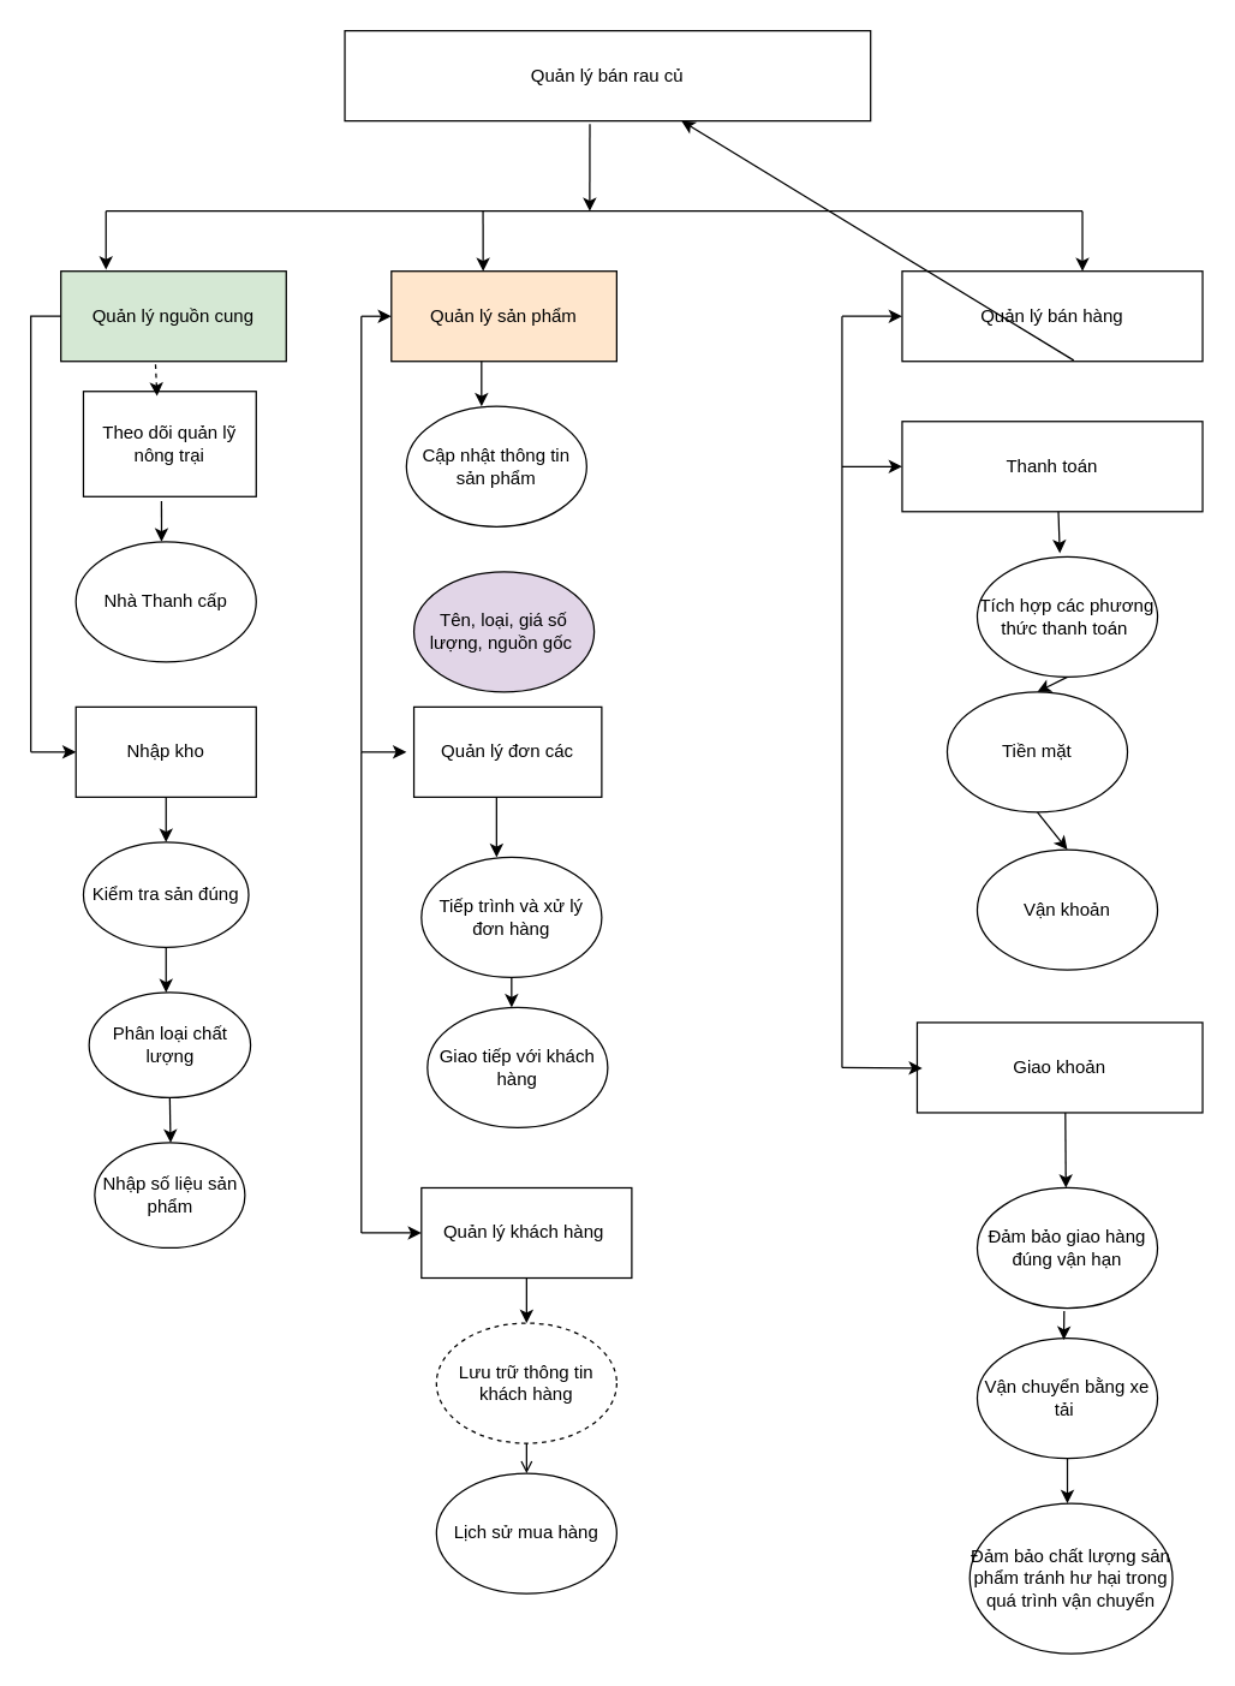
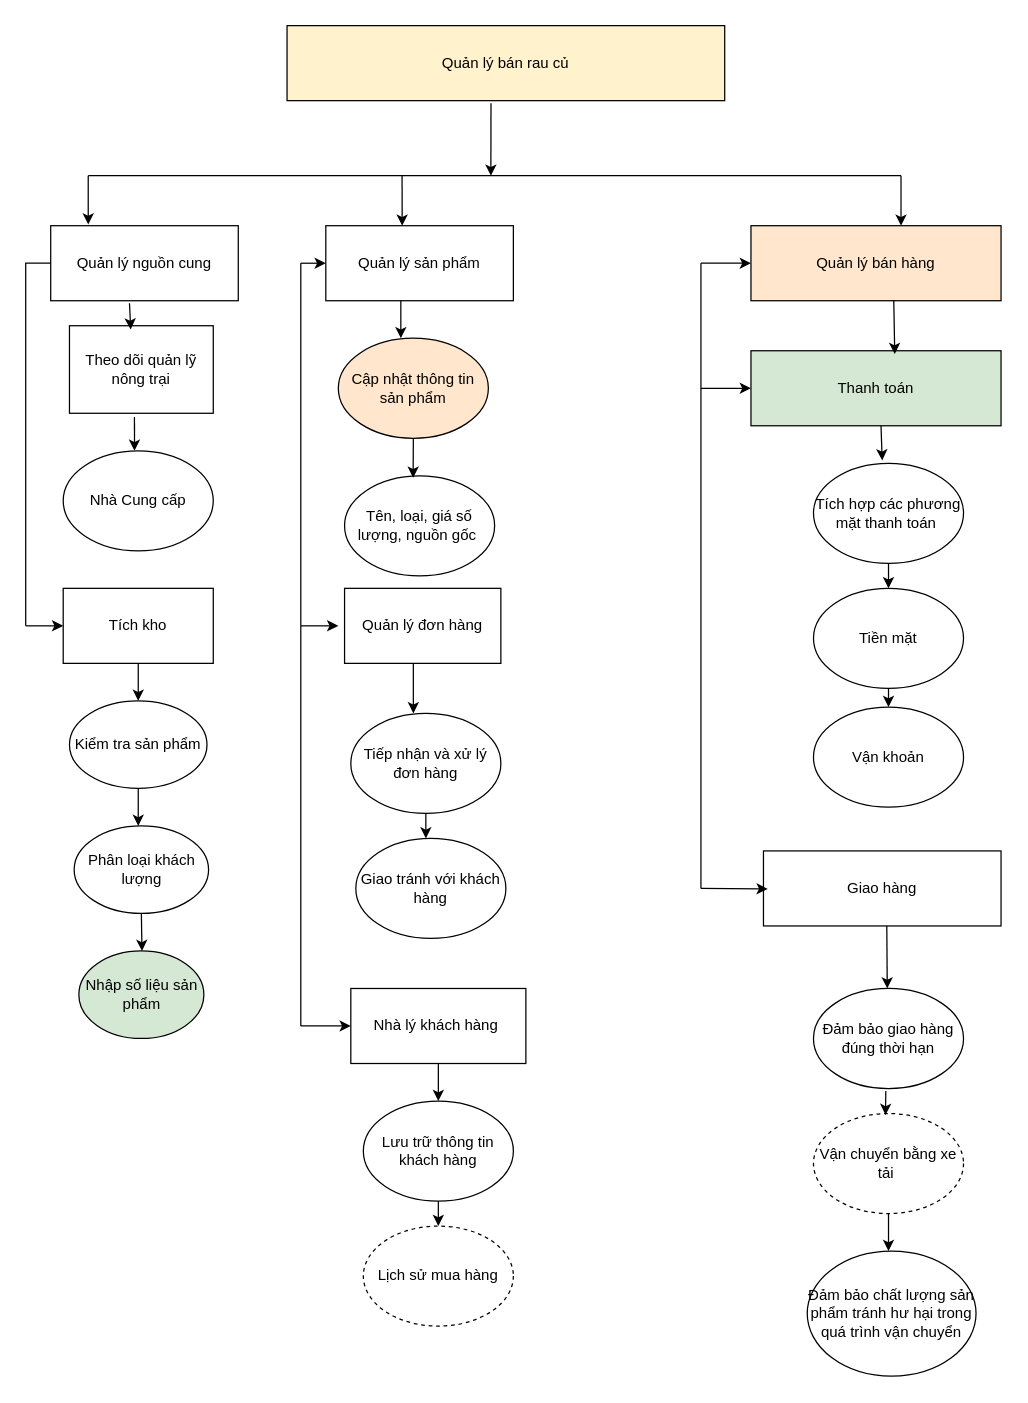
- <mxCell id="2" value="Quản lý bán rau củ" style="rounded=0;whiteSpace=wrap;html=1;" vertex="1" parent="1"><mxGeometry x="229" y="20" width="350" height="60" as="geometry" /></mxCell>
+ <mxCell id="2" value="Quản lý bán rau củ" style="rounded=0;whiteSpace=wrap;html=1;fillColor=#fff2cc;" vertex="1" parent="1"><mxGeometry x="229" y="20" width="350" height="60" as="geometry" /></mxCell>
- <mxCell id="44" value="" style="endArrow=classic;html=1;rounded=0;exitX=0.571;exitY=0.989;exitDx=0;exitDy=0;exitPerimeter=0;" edge="1" parent="1" source="8" target="2"><mxGeometry width="50" height="50" relative="1" as="geometry"><mxPoint x="570" y="290" as="sourcePoint" /><mxPoint x="620" y="240" as="targetPoint" /></mxGeometry></mxCell>
+ <mxCell id="44" value="" style="endArrow=classic;html=1;rounded=0;exitX=0.571;exitY=0.989;exitDx=0;exitDy=0;exitPerimeter=0;entryX=0.575;entryY=0.044;entryDx=0;entryDy=0;entryPerimeter=0;" edge="1" parent="1" source="8" target="43"><mxGeometry width="50" height="50" relative="1" as="geometry"><mxPoint x="570" y="290" as="sourcePoint" /><mxPoint x="620" y="240" as="targetPoint" /></mxGeometry></mxCell>
- <mxCell id="4" value="Quản lý nguồn cung" style="rounded=0;whiteSpace=wrap;html=1;fillColor=#d5e8d4;" vertex="1" parent="1"><mxGeometry x="40" y="180" width="150" height="60" as="geometry" /></mxCell>
+ <mxCell id="4" value="Quản lý nguồn cung" style="rounded=0;whiteSpace=wrap;html=1;" vertex="1" parent="1"><mxGeometry x="40" y="180" width="150" height="60" as="geometry" /></mxCell>
- <mxCell id="22" value="Quản lý sản phẩm" style="rounded=0;whiteSpace=wrap;html=1;fillColor=#ffe6cc;" vertex="1" parent="1"><mxGeometry x="260" y="180" width="150" height="60" as="geometry" /></mxCell>
+ <mxCell id="22" value="Quản lý sản phẩm" style="rounded=0;whiteSpace=wrap;html=1;" vertex="1" parent="1"><mxGeometry x="260" y="180" width="150" height="60" as="geometry" /></mxCell>
- <mxCell id="8" value="Quản lý bán hàng" style="rounded=0;whiteSpace=wrap;html=1;" vertex="1" parent="1"><mxGeometry x="600" y="180" width="200" height="60" as="geometry" /></mxCell>
+ <mxCell id="8" value="Quản lý bán hàng" style="rounded=0;whiteSpace=wrap;html=1;fillColor=#ffe6cc;" vertex="1" parent="1"><mxGeometry x="600" y="180" width="200" height="60" as="geometry" /></mxCell>
- <mxCell id="11" value="" style="endArrow=classic;html=1;rounded=0;exitX=0.42;exitY=1.033;exitDx=0;exitDy=0;exitPerimeter=0;entryX=0.426;entryY=0.043;entryDx=0;entryDy=0;entryPerimeter=0;dashed=1;" edge="1" parent="1" source="4" target="10"><mxGeometry width="50" height="50" relative="1" as="geometry"><mxPoint x="380" y="400" as="sourcePoint" /><mxPoint x="430" y="350" as="targetPoint" /></mxGeometry></mxCell>
+ <mxCell id="11" value="" style="endArrow=classic;html=1;rounded=0;exitX=0.42;exitY=1.033;exitDx=0;exitDy=0;exitPerimeter=0;entryX=0.426;entryY=0.043;entryDx=0;entryDy=0;entryPerimeter=0;" edge="1" parent="1" source="4" target="10"><mxGeometry width="50" height="50" relative="1" as="geometry"><mxPoint x="380" y="400" as="sourcePoint" /><mxPoint x="430" y="350" as="targetPoint" /></mxGeometry></mxCell>
- <mxCell id="25" value="Cập nhật thông tin sản phẩm" style="ellipse;whiteSpace=wrap;html=1;" vertex="1" parent="1"><mxGeometry x="270" y="270" width="120" height="80" as="geometry" /></mxCell>
+ <mxCell id="25" value="Cập nhật thông tin sản phẩm" style="ellipse;whiteSpace=wrap;html=1;fillColor=#ffe6cc;" vertex="1" parent="1"><mxGeometry x="270" y="270" width="120" height="80" as="geometry" /></mxCell>
- <mxCell id="43" value="Thanh toán" style="rounded=0;whiteSpace=wrap;html=1;" vertex="1" parent="1"><mxGeometry x="600" y="280" width="200" height="60" as="geometry" /></mxCell>
+ <mxCell id="43" value="Thanh toán" style="rounded=0;whiteSpace=wrap;html=1;fillColor=#d5e8d4;" vertex="1" parent="1"><mxGeometry x="600" y="280" width="200" height="60" as="geometry" /></mxCell>
+ <mxCell id="27" value="" style="endArrow=classic;html=1;rounded=0;exitX=0.5;exitY=1;exitDx=0;exitDy=0;entryX=0.457;entryY=0.02;entryDx=0;entryDy=0;entryPerimeter=0;" edge="1" parent="1" source="25" target="26"><mxGeometry width="50" height="50" relative="1" as="geometry"><mxPoint x="350" y="430" as="sourcePoint" /><mxPoint x="400" y="380" as="targetPoint" /></mxGeometry></mxCell>
- <mxCell id="13" value="Nhà Thanh cấp" style="ellipse;whiteSpace=wrap;html=1;" vertex="1" parent="1"><mxGeometry x="50" y="360" width="120" height="80" as="geometry" /></mxCell>
+ <mxCell id="13" value="Nhà Cung cấp" style="ellipse;whiteSpace=wrap;html=1;" vertex="1" parent="1"><mxGeometry x="50" y="360" width="120" height="80" as="geometry" /></mxCell>
- <mxCell id="45" value="Tích hợp các phương thức thanh toán&amp;nbsp;" style="ellipse;whiteSpace=wrap;html=1;" vertex="1" parent="1"><mxGeometry x="650" y="370" width="120" height="80" as="geometry" /></mxCell>
+ <mxCell id="45" value="Tích hợp các phương mặt thanh toán&amp;nbsp;" style="ellipse;whiteSpace=wrap;html=1;" vertex="1" parent="1"><mxGeometry x="650" y="370" width="120" height="80" as="geometry" /></mxCell>
- <mxCell id="26" value="Tên, loại, giá số lượng, nguồn gốc&amp;nbsp;" style="ellipse;whiteSpace=wrap;html=1;fillColor=#e1d5e7;" vertex="1" parent="1"><mxGeometry x="275" y="380" width="120" height="80" as="geometry" /></mxCell>
+ <mxCell id="26" value="Tên, loại, giá số lượng, nguồn gốc&amp;nbsp;" style="ellipse;whiteSpace=wrap;html=1;" vertex="1" parent="1"><mxGeometry x="275" y="380" width="120" height="80" as="geometry" /></mxCell>
- <mxCell id="15" value="Nhập kho" style="rounded=0;whiteSpace=wrap;html=1;" vertex="1" parent="1"><mxGeometry x="50" y="470" width="120" height="60" as="geometry" /></mxCell>
+ <mxCell id="15" value="Tích kho" style="rounded=0;whiteSpace=wrap;html=1;" vertex="1" parent="1"><mxGeometry x="50" y="470" width="120" height="60" as="geometry" /></mxCell>
- <mxCell id="30" value="Quản lý đơn các" style="rounded=0;whiteSpace=wrap;html=1;" vertex="1" parent="1"><mxGeometry x="275" y="470" width="125" height="60" as="geometry" /></mxCell>
+ <mxCell id="30" value="Quản lý đơn hàng" style="rounded=0;whiteSpace=wrap;html=1;" vertex="1" parent="1"><mxGeometry x="275" y="470" width="125" height="60" as="geometry" /></mxCell>
- <mxCell id="47" value="Tiền mặt" style="ellipse;whiteSpace=wrap;html=1;" vertex="1" parent="1"><mxGeometry x="630" y="460" width="120" height="80" as="geometry" /></mxCell>
+ <mxCell id="47" value="Tiền mặt" style="ellipse;whiteSpace=wrap;html=1;" vertex="1" parent="1"><mxGeometry x="650" y="470" width="120" height="80" as="geometry" /></mxCell>
- <mxCell id="17" value="Kiểm tra sản đúng" style="ellipse;whiteSpace=wrap;html=1;" vertex="1" parent="1"><mxGeometry x="55" y="560" width="110" height="70" as="geometry" /></mxCell>
+ <mxCell id="17" value="Kiểm tra sản phẩm" style="ellipse;whiteSpace=wrap;html=1;" vertex="1" parent="1"><mxGeometry x="55" y="560" width="110" height="70" as="geometry" /></mxCell>
- <mxCell id="33" value="Tiếp trình và xử lý đơn hàng" style="ellipse;whiteSpace=wrap;html=1;" vertex="1" parent="1"><mxGeometry x="280" y="570" width="120" height="80" as="geometry" /></mxCell>
+ <mxCell id="33" value="Tiếp nhận và xử lý đơn hàng" style="ellipse;whiteSpace=wrap;html=1;" vertex="1" parent="1"><mxGeometry x="280" y="570" width="120" height="80" as="geometry" /></mxCell>
- <mxCell id="19" value="Phân loại chất lượng" style="ellipse;whiteSpace=wrap;html=1;" vertex="1" parent="1"><mxGeometry x="58.75" y="660" width="107.5" height="70" as="geometry" /></mxCell>
+ <mxCell id="19" value="Phân loại khách lượng" style="ellipse;whiteSpace=wrap;html=1;" vertex="1" parent="1"><mxGeometry x="58.75" y="660" width="107.5" height="70" as="geometry" /></mxCell>
- <mxCell id="35" value="Giao tiếp với khách hàng" style="ellipse;whiteSpace=wrap;html=1;" vertex="1" parent="1"><mxGeometry x="284" y="670" width="120" height="80" as="geometry" /></mxCell>
+ <mxCell id="35" value="Giao tránh với khách hàng" style="ellipse;whiteSpace=wrap;html=1;" vertex="1" parent="1"><mxGeometry x="284" y="670" width="120" height="80" as="geometry" /></mxCell>
- <mxCell id="51" value="Giao khoản" style="rounded=0;whiteSpace=wrap;html=1;" vertex="1" parent="1"><mxGeometry x="610" y="680" width="190" height="60" as="geometry" /></mxCell>
+ <mxCell id="51" value="Giao hàng" style="rounded=0;whiteSpace=wrap;html=1;" vertex="1" parent="1"><mxGeometry x="610" y="680" width="190" height="60" as="geometry" /></mxCell>
- <mxCell id="21" value="Nhập số liệu sản phẩm" style="ellipse;whiteSpace=wrap;html=1;" vertex="1" parent="1"><mxGeometry x="62.5" y="760" width="100" height="70" as="geometry" /></mxCell>
+ <mxCell id="21" value="Nhập số liệu sản phẩm" style="ellipse;whiteSpace=wrap;html=1;fillColor=#d5e8d4;" vertex="1" parent="1"><mxGeometry x="62.5" y="760" width="100" height="70" as="geometry" /></mxCell>
- <mxCell id="36" value="Quản lý khách hàng&amp;nbsp;" style="rounded=0;whiteSpace=wrap;html=1;" vertex="1" parent="1"><mxGeometry x="280" y="790" width="140" height="60" as="geometry" /></mxCell>
+ <mxCell id="36" value="Nhà lý khách hàng&amp;nbsp;" style="rounded=0;whiteSpace=wrap;html=1;" vertex="1" parent="1"><mxGeometry x="280" y="790" width="140" height="60" as="geometry" /></mxCell>
- <mxCell id="57" value="Đảm bảo giao hàng đúng vận hạn" style="ellipse;whiteSpace=wrap;html=1;" vertex="1" parent="1"><mxGeometry x="650" y="790" width="120" height="80" as="geometry" /></mxCell>
+ <mxCell id="57" value="Đảm bảo giao hàng đúng thời hạn" style="ellipse;whiteSpace=wrap;html=1;" vertex="1" parent="1"><mxGeometry x="650" y="790" width="120" height="80" as="geometry" /></mxCell>
- <mxCell id="39" value="Lưu trữ thông tin khách hàng" style="ellipse;whiteSpace=wrap;html=1;dashed=1;" vertex="1" parent="1"><mxGeometry x="290" y="880" width="120" height="80" as="geometry" /></mxCell>
+ <mxCell id="39" value="Lưu trữ thông tin khách hàng" style="ellipse;whiteSpace=wrap;html=1;" vertex="1" parent="1"><mxGeometry x="290" y="880" width="120" height="80" as="geometry" /></mxCell>
- <mxCell id="58" value="Vận chuyển bằng xe tải&amp;nbsp;" style="ellipse;whiteSpace=wrap;html=1;" vertex="1" parent="1"><mxGeometry x="650" y="890" width="120" height="80" as="geometry" /></mxCell>
+ <mxCell id="58" value="Vận chuyển bằng xe tải&amp;nbsp;" style="ellipse;whiteSpace=wrap;html=1;dashed=1;" vertex="1" parent="1"><mxGeometry x="650" y="890" width="120" height="80" as="geometry" /></mxCell>
- <mxCell id="42" value="" style="endArrow=open;html=1;rounded=0;exitX=0.5;exitY=1;exitDx=0;exitDy=0;entryX=0.5;entryY=0;entryDx=0;entryDy=0;" edge="1" parent="1" source="39" target="41"><mxGeometry width="50" height="50" relative="1" as="geometry"><mxPoint x="360" y="930" as="sourcePoint" /><mxPoint x="410" y="880" as="targetPoint" /></mxGeometry></mxCell>
+ <mxCell id="42" value="" style="endArrow=classic;html=1;rounded=0;exitX=0.5;exitY=1;exitDx=0;exitDy=0;entryX=0.5;entryY=0;entryDx=0;entryDy=0;" edge="1" parent="1" source="39" target="41"><mxGeometry width="50" height="50" relative="1" as="geometry"><mxPoint x="360" y="930" as="sourcePoint" /><mxPoint x="410" y="880" as="targetPoint" /></mxGeometry></mxCell>
- <mxCell id="41" value="Lịch sử mua hàng" style="ellipse;whiteSpace=wrap;html=1;" vertex="1" parent="1"><mxGeometry x="290" y="980" width="120" height="80" as="geometry" /></mxCell>
+ <mxCell id="41" value="Lịch sử mua hàng" style="ellipse;whiteSpace=wrap;html=1;dashed=1;" vertex="1" parent="1"><mxGeometry x="290" y="980" width="120" height="80" as="geometry" /></mxCell>
